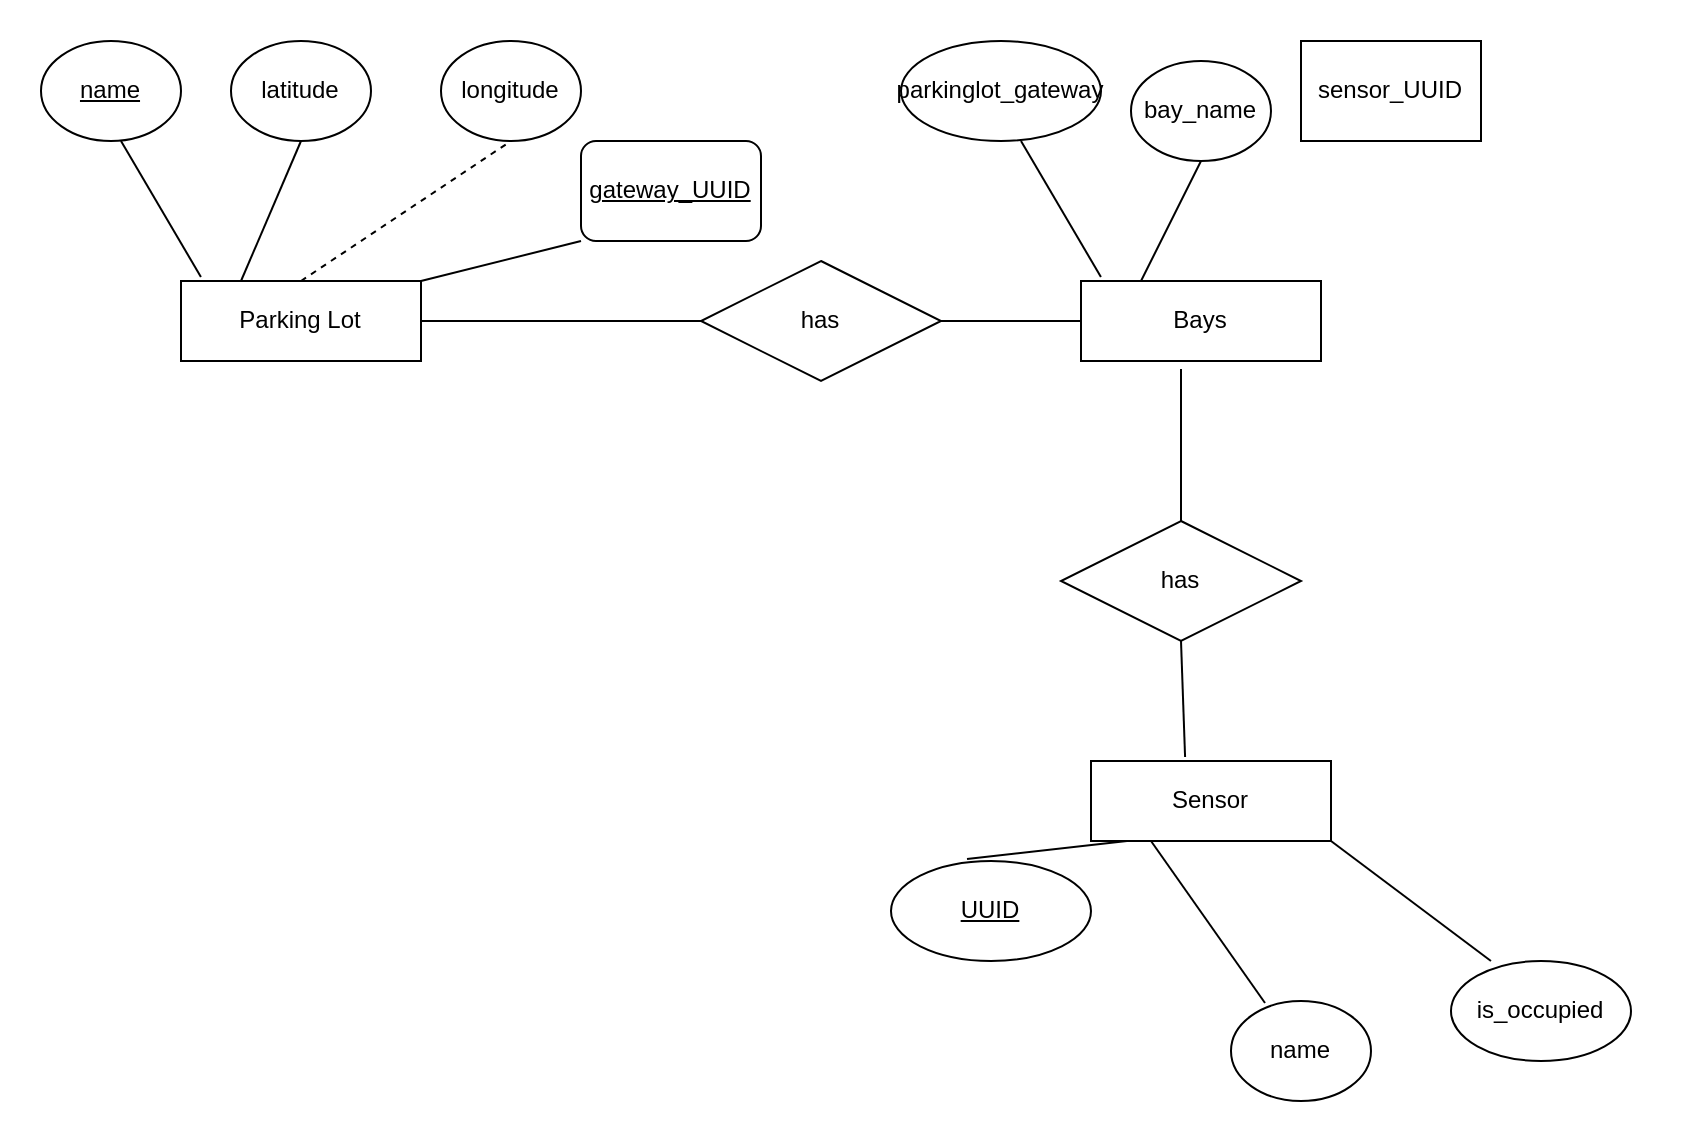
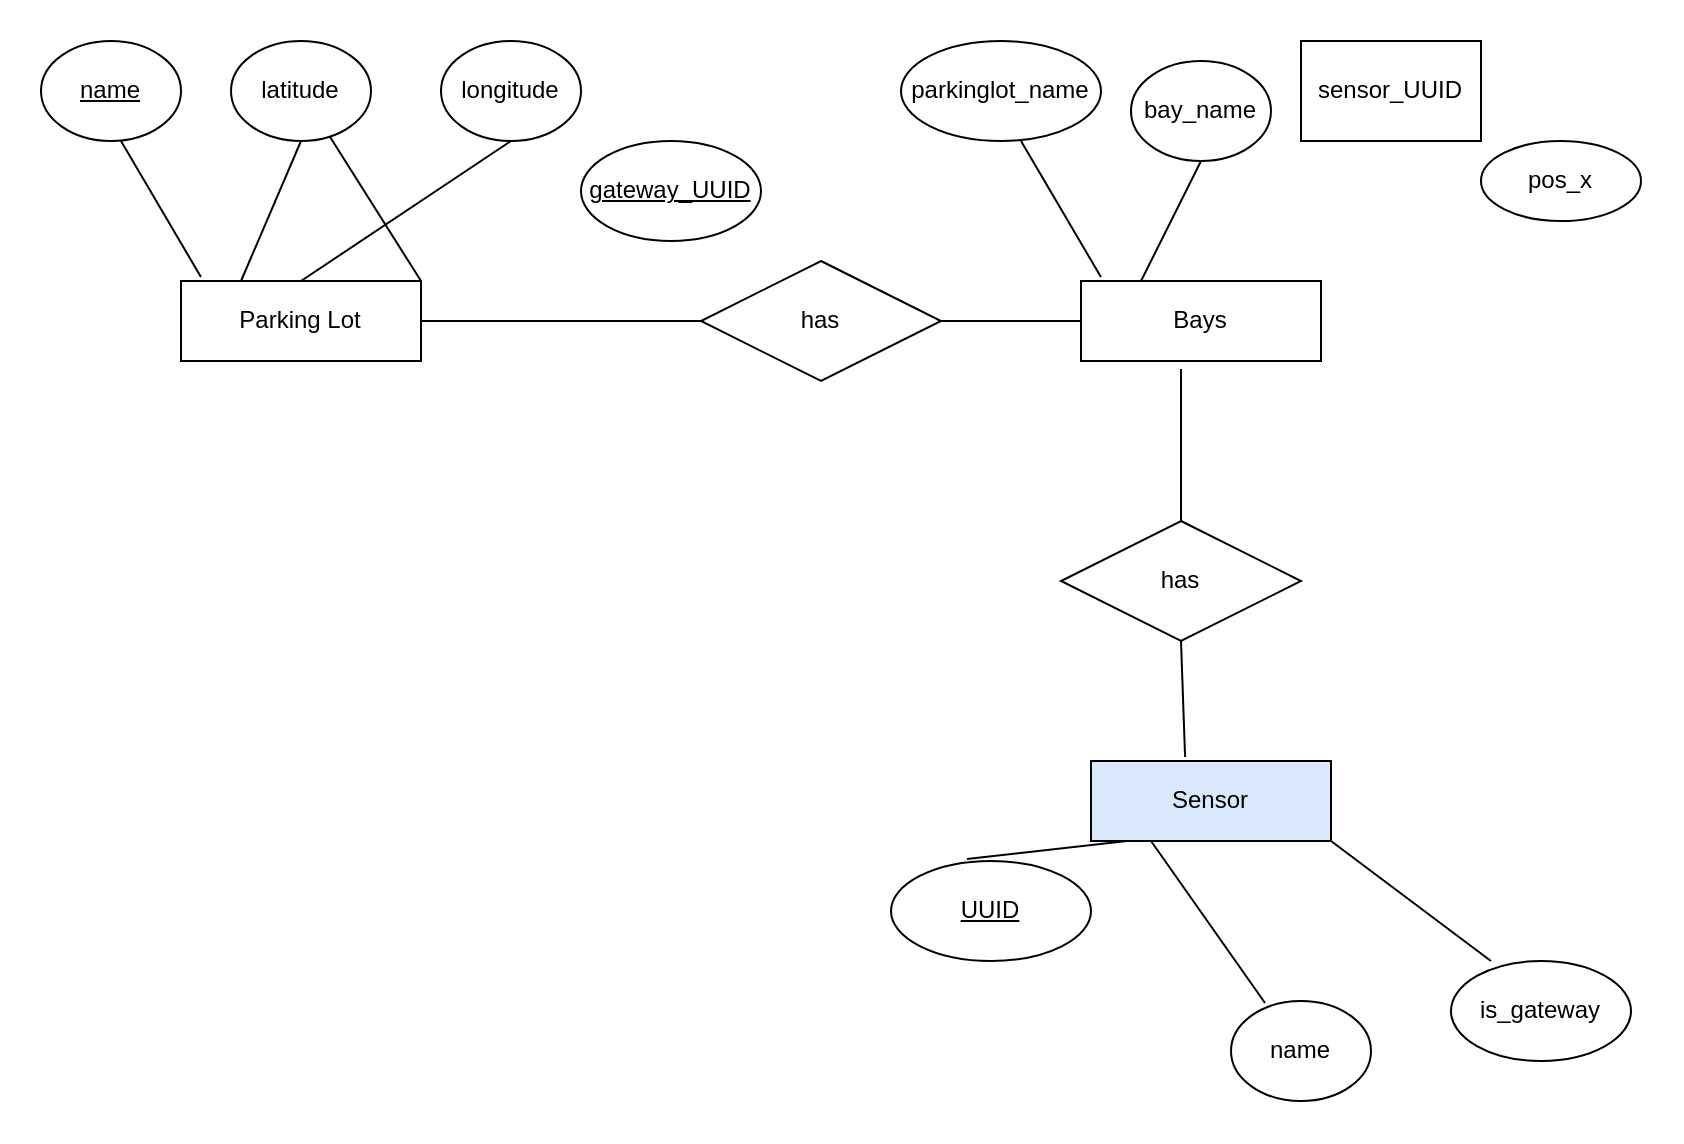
- <mxCell id="13" value="parkinglot_gateway" style="ellipse;whiteSpace=wrap;html=1;" parent="1" vertex="1"><mxGeometry x="450" y="20" width="100" height="50" as="geometry" /></mxCell>
+ <mxCell id="13" value="parkinglot_name" style="ellipse;whiteSpace=wrap;html=1;" parent="1" vertex="1"><mxGeometry x="450" y="20" width="100" height="50" as="geometry" /></mxCell>
+ <mxCell id="17" value="pos_x" style="ellipse;whiteSpace=wrap;html=1;" parent="1" vertex="1"><mxGeometry x="740" y="70" width="80" height="40" as="geometry" /></mxCell>
- <mxCell id="10" value="&lt;u&gt;gateway_UUID&lt;/u&gt;" style="whiteSpace=wrap;html=1;rounded=1;" parent="1" vertex="1"><mxGeometry x="290" y="70" width="90" height="50" as="geometry" /></mxCell>
+ <mxCell id="10" value="&lt;u&gt;gateway_UUID&lt;/u&gt;" style="ellipse;whiteSpace=wrap;html=1;" parent="1" vertex="1"><mxGeometry x="290" y="70" width="90" height="50" as="geometry" /></mxCell>
- <mxCell id="7" value="" style="endArrow=none;html=1;entryX=0.5;entryY=1;entryDx=0;entryDy=0;exitX=0.5;exitY=0;exitDx=0;exitDy=0;dashed=1;" parent="1" source="2" target="8" edge="1"><mxGeometry width="50" height="50" relative="1" as="geometry"><mxPoint x="150" y="135" as="sourcePoint" /><mxPoint x="240" y="90" as="targetPoint" /></mxGeometry></mxCell>
+ <mxCell id="7" value="" style="endArrow=none;html=1;entryX=0.5;entryY=1;entryDx=0;entryDy=0;exitX=0.5;exitY=0;exitDx=0;exitDy=0;" parent="1" source="2" target="8" edge="1"><mxGeometry width="50" height="50" relative="1" as="geometry"><mxPoint x="150" y="135" as="sourcePoint" /><mxPoint x="240" y="90" as="targetPoint" /></mxGeometry></mxCell>
- <mxCell id="9" value="" style="endArrow=none;html=1;exitX=1;exitY=0;exitDx=0;exitDy=0;entryX=0;entryY=1;entryDx=0;entryDy=0;" parent="1" source="2" target="10" edge="1"><mxGeometry width="50" height="50" relative="1" as="geometry"><mxPoint x="210" y="180" as="sourcePoint" /><mxPoint x="290" y="110" as="targetPoint" /></mxGeometry></mxCell>
+ <mxCell id="9" value="" style="endArrow=none;html=1;exitX=1;exitY=0;exitDx=0;exitDy=0;" parent="1" source="2" target="6" edge="1"><mxGeometry width="50" height="50" relative="1" as="geometry"><mxPoint x="210" y="180" as="sourcePoint" /><mxPoint x="290" y="110" as="targetPoint" /></mxGeometry></mxCell>
- <mxCell id="18" value="Sensor" style="rounded=0;whiteSpace=wrap;html=1;" parent="1" vertex="1"><mxGeometry x="545" y="380" width="120" height="40" as="geometry" /></mxCell>
+ <mxCell id="18" value="Sensor" style="rounded=0;whiteSpace=wrap;html=1;fillColor=#dae8fc;" parent="1" vertex="1"><mxGeometry x="545" y="380" width="120" height="40" as="geometry" /></mxCell>
- <mxCell id="24" value="is_occupied" style="ellipse;whiteSpace=wrap;html=1;direction=west;" parent="1" vertex="1"><mxGeometry x="725" y="480" width="90" height="50" as="geometry" /></mxCell>
+ <mxCell id="24" value="is_gateway" style="ellipse;whiteSpace=wrap;html=1;direction=west;" parent="1" vertex="1"><mxGeometry x="725" y="480" width="90" height="50" as="geometry" /></mxCell>
